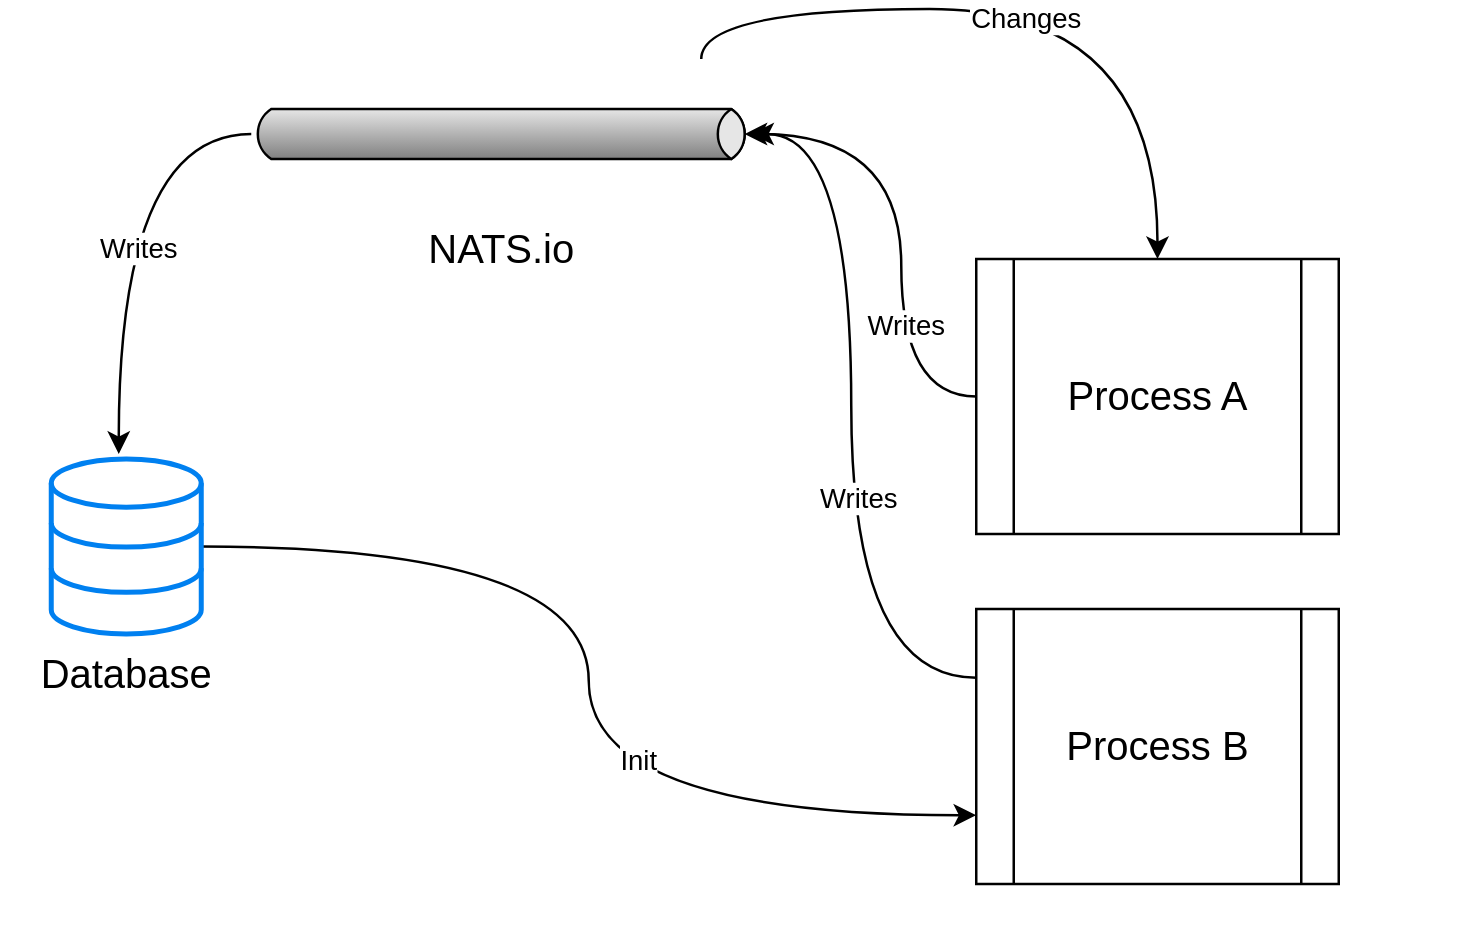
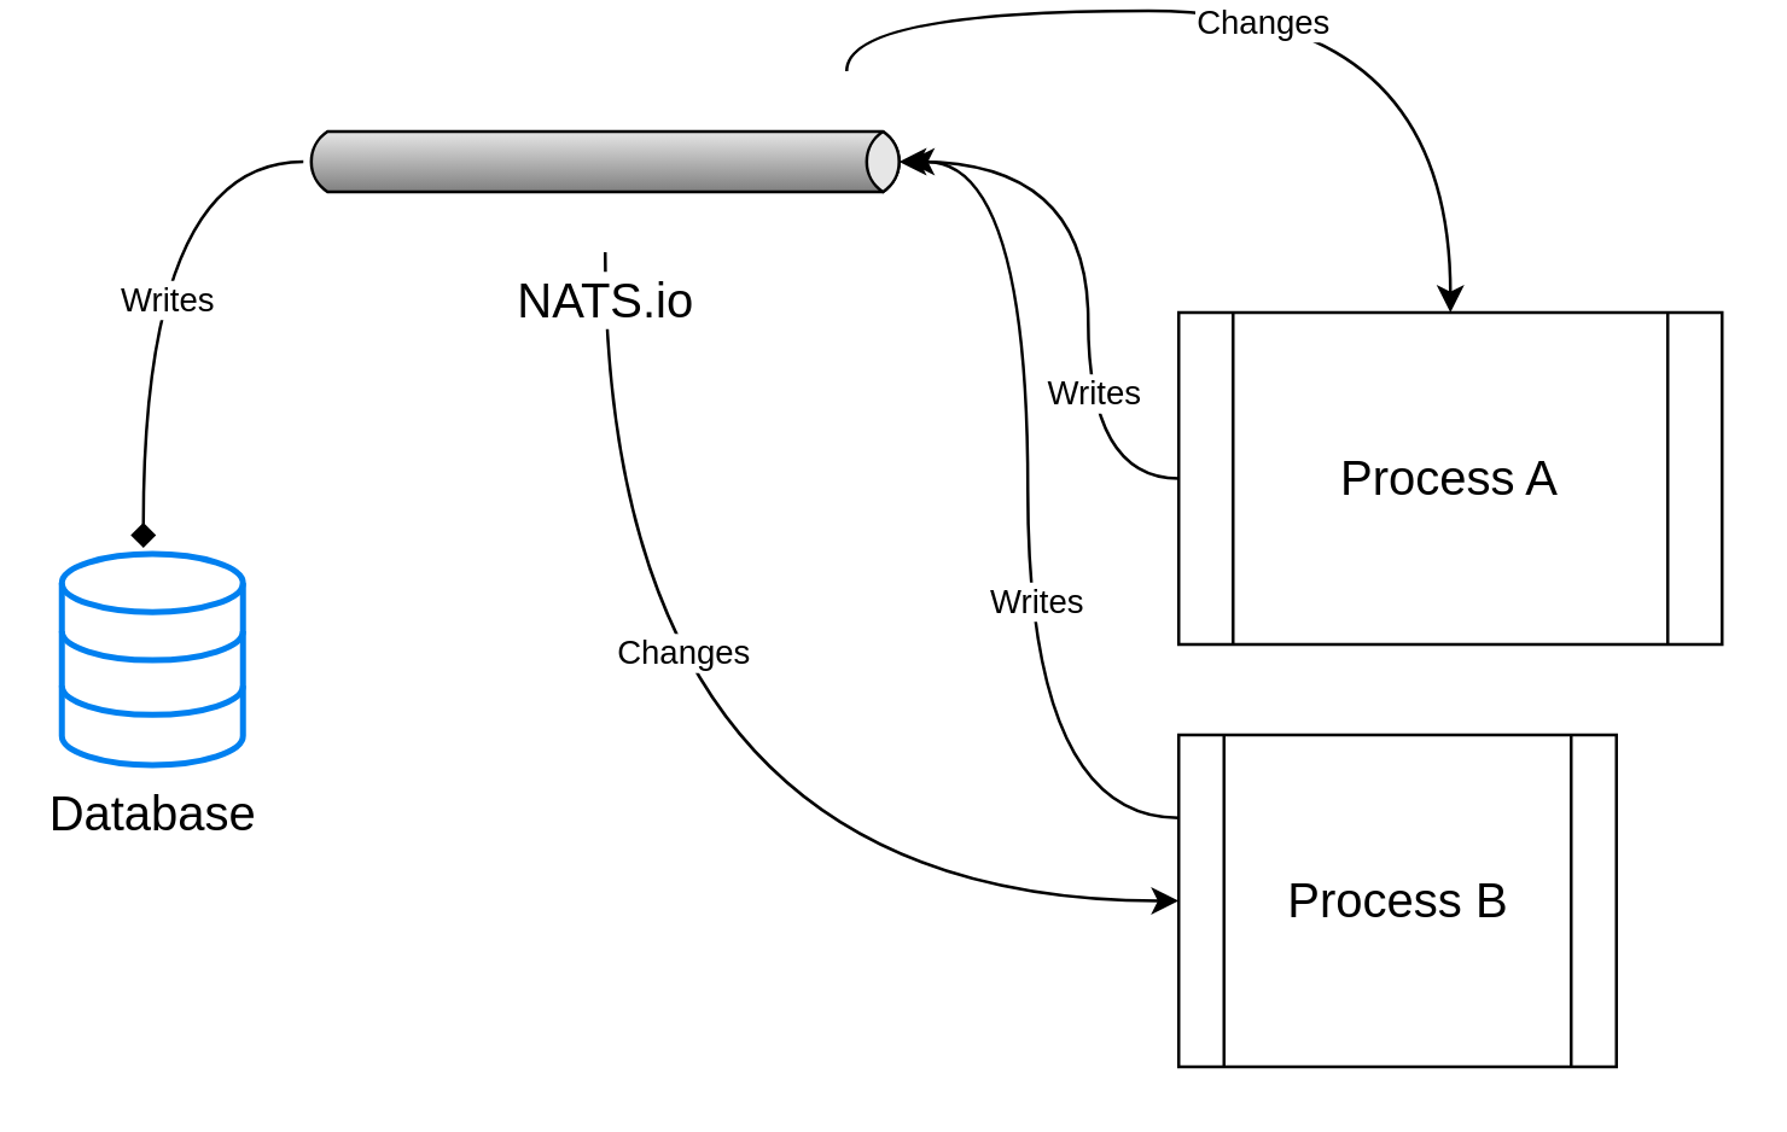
- <mxCell id="14" value="&lt;font style=&quot;font-size: 16px&quot;&gt;Process A&lt;/font&gt;" style="shape=process;whiteSpace=wrap;html=1;backgroundOutline=1;" vertex="1" parent="1"><mxGeometry x="390" y="100" width="145" height="110" as="geometry" /></mxCell>
+ <mxCell id="14" value="&lt;font style=&quot;font-size: 16px&quot;&gt;Process A&lt;/font&gt;" style="shape=process;whiteSpace=wrap;html=1;backgroundOutline=1;" vertex="1" parent="1"><mxGeometry x="390" y="100" width="180" height="110" as="geometry" /></mxCell>
- <mxCell id="5" style="edgeStyle=orthogonalEdgeStyle;curved=1;rounded=0;orthogonalLoop=1;jettySize=auto;html=1;entryX=0.45;entryY=-0.029;entryDx=0;entryDy=0;entryPerimeter=0;" edge="1" parent="1" source="11" target="4"><mxGeometry relative="1" as="geometry" /></mxCell>
+ <mxCell id="5" style="edgeStyle=orthogonalEdgeStyle;curved=1;rounded=0;orthogonalLoop=1;jettySize=auto;html=1;entryX=0.45;entryY=-0.029;entryDx=0;entryDy=0;entryPerimeter=0;endArrow=diamond;" edge="1" parent="1" source="11" target="4"><mxGeometry relative="1" as="geometry" /></mxCell>
+ <mxCell id="9" style="edgeStyle=orthogonalEdgeStyle;curved=1;rounded=0;orthogonalLoop=1;jettySize=auto;html=1;exitX=0;exitY=1;exitDx=100;exitDy=0;exitPerimeter=0;entryX=0;entryY=0.5;entryDx=0;entryDy=0;" edge="1" parent="1" source="11" target="17"><mxGeometry relative="1" as="geometry" /></mxCell>
+ <mxCell id="10" value="Changes" style="edgeLabel;html=1;align=center;verticalAlign=middle;resizable=0;points=[];" vertex="1" connectable="0" parent="9"><mxGeometry x="-0.348" y="25" relative="1" as="geometry"><mxPoint as="offset" /></mxGeometry></mxCell>
- <mxCell id="2" style="edgeStyle=orthogonalEdgeStyle;curved=1;rounded=0;orthogonalLoop=1;jettySize=auto;html=1;entryX=0;entryY=0.75;entryDx=0;entryDy=0;" edge="1" parent="1" source="4" target="17"><mxGeometry relative="1" as="geometry"><mxPoint x="220" y="390" as="targetPoint" /></mxGeometry></mxCell>
- <mxCell id="3" value="Init" style="edgeLabel;html=1;align=center;verticalAlign=middle;resizable=0;points=[];" vertex="1" connectable="0" parent="2"><mxGeometry x="0.353" y="23" relative="1" as="geometry"><mxPoint y="1" as="offset" /></mxGeometry></mxCell>
